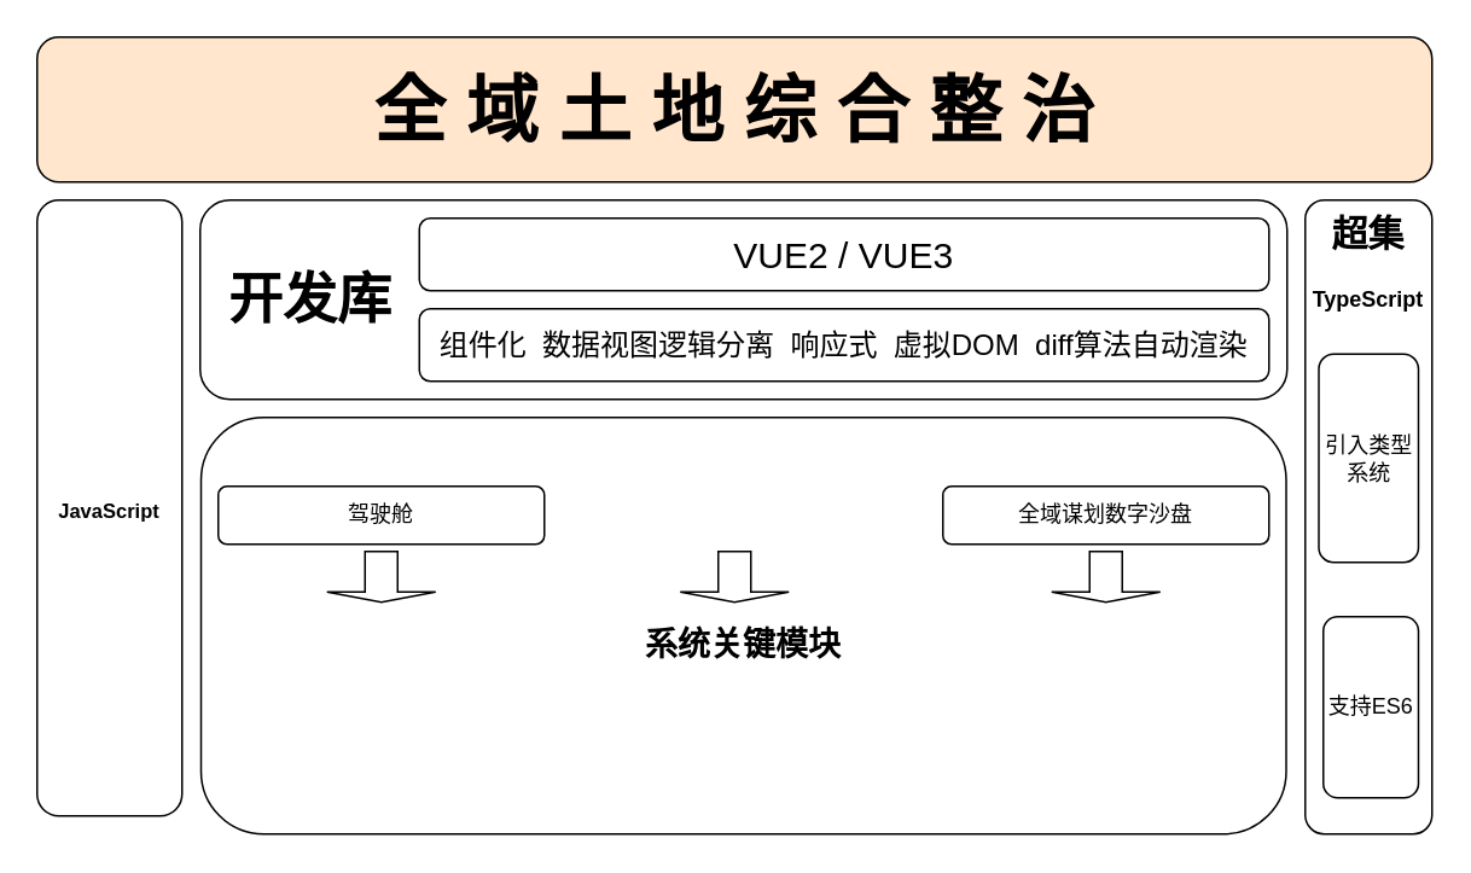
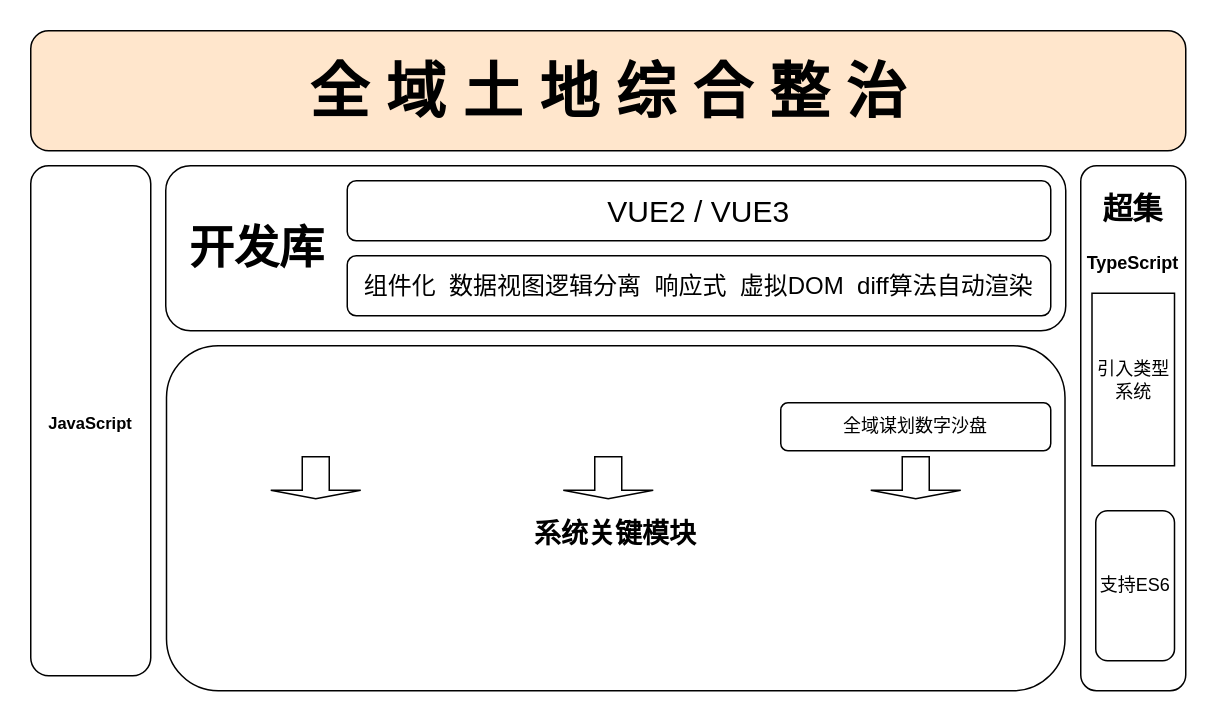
- <mxCell id="9" value="&lt;h2&gt;&lt;font style=&quot;font-size: 20px;&quot;&gt;超集&lt;/font&gt;&lt;/h2&gt;&lt;h3&gt;&lt;font style=&quot;font-size: 12px;&quot;&gt;TypeScript&lt;/font&gt;&lt;/h3&gt;" style="rounded=1;whiteSpace=wrap;html=1;strokeColor=none;" vertex="1" parent="1"><mxGeometry x="725" y="114" width="60" height="59" as="geometry" /></mxCell>
+ <mxCell id="9" value="&lt;h2&gt;&lt;font style=&quot;font-size: 20px;&quot;&gt;超集&lt;/font&gt;&lt;/h2&gt;&lt;h3&gt;&lt;font style=&quot;font-size: 12px;&quot;&gt;TypeScript&lt;/font&gt;&lt;/h3&gt;" style="rounded=1;whiteSpace=wrap;html=1;strokeColor=none;" vertex="1" parent="1"><mxGeometry x="725" y="124" width="60" height="59" as="geometry" /></mxCell>
- <mxCell id="10" value="引入类型系统" style="rounded=1;whiteSpace=wrap;html=1;" vertex="1" parent="1"><mxGeometry x="727.5" y="195" width="55" height="115" as="geometry" /></mxCell>
+ <mxCell id="10" value="引入类型系统" style="whiteSpace=wrap;html=1;rounded=0;" vertex="1" parent="1"><mxGeometry x="727.5" y="195" width="55" height="115" as="geometry" /></mxCell>
- <mxCell id="14" value="驾驶舱" style="rounded=1;whiteSpace=wrap;html=1;" vertex="1" parent="1"><mxGeometry x="120" y="268" width="180" height="32" as="geometry" /></mxCell>
